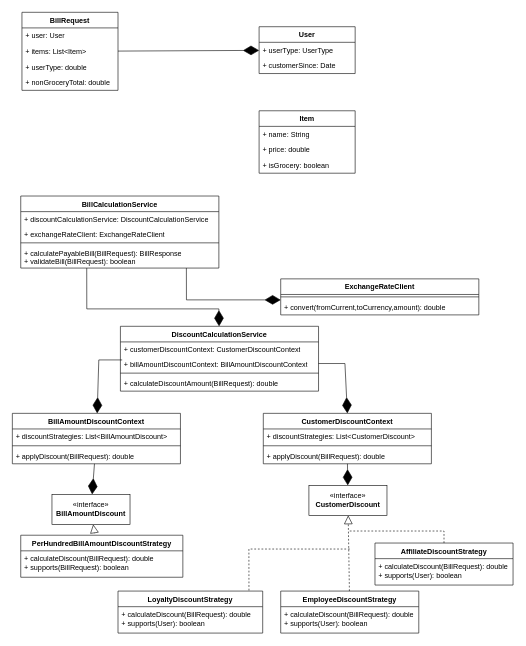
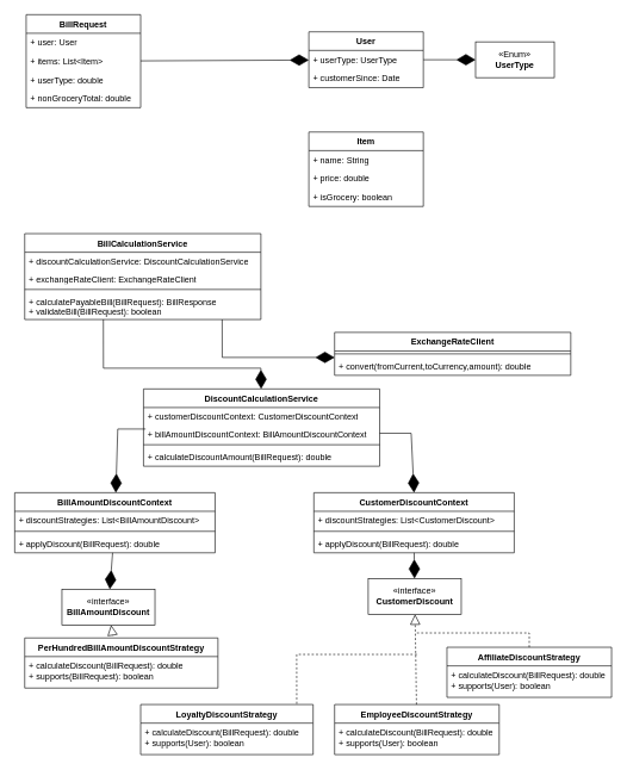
+ <mxCell id="46" value="" style="endArrow=diamondThin;endFill=1;endSize=24;html=1;rounded=0;" parent="1" source="38" target="45" edge="1"><mxGeometry width="160" relative="1" as="geometry"><mxPoint x="509" y="82.57" as="sourcePoint" /><mxPoint x="669" y="82.57" as="targetPoint" /></mxGeometry></mxCell>
+ <mxCell id="45" value="«Enum»&lt;br&gt;&lt;b&gt;UserType&lt;/b&gt;" style="html=1;whiteSpace=wrap;" parent="1" vertex="1"><mxGeometry x="664" y="58" width="110" height="50" as="geometry" /></mxCell>
